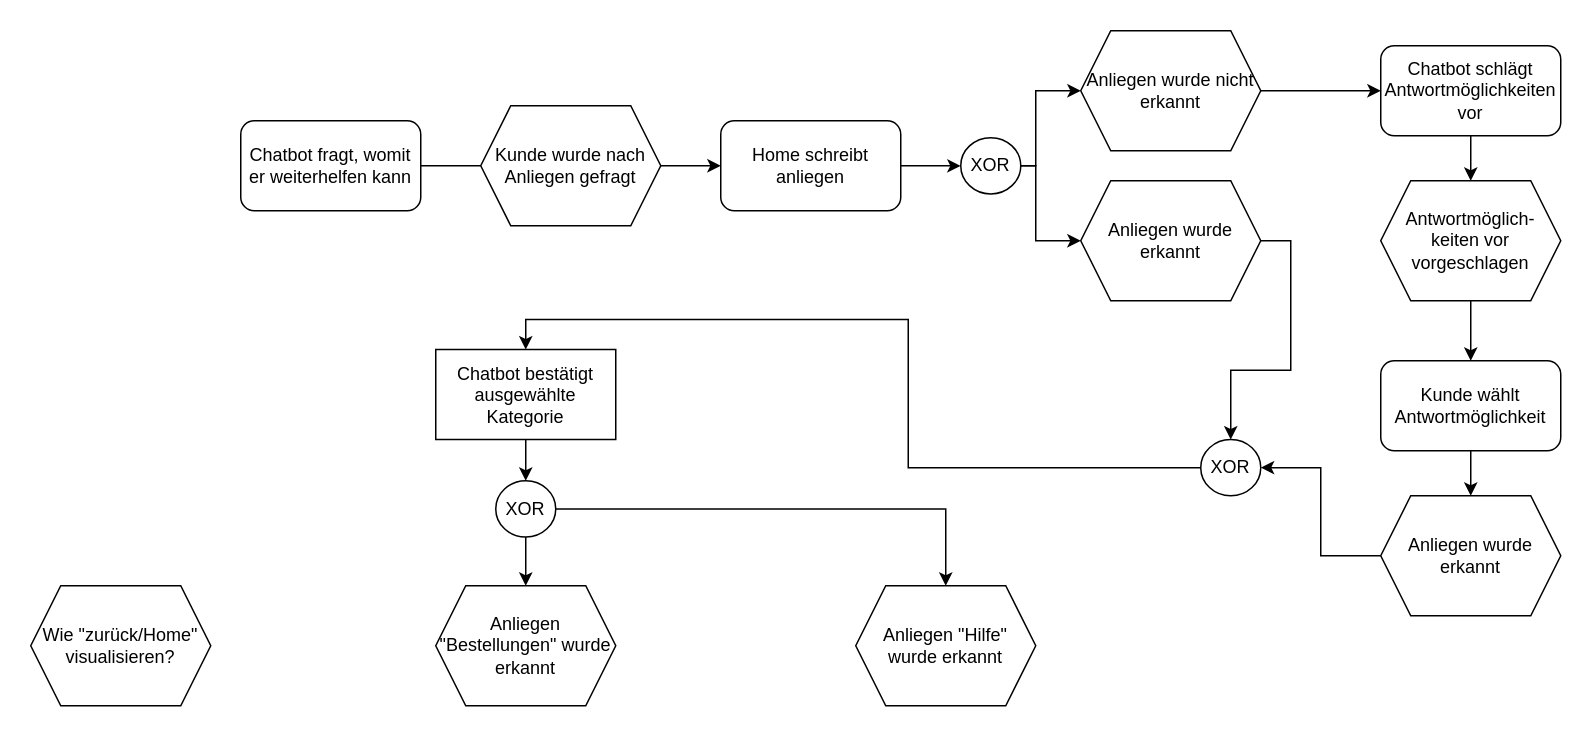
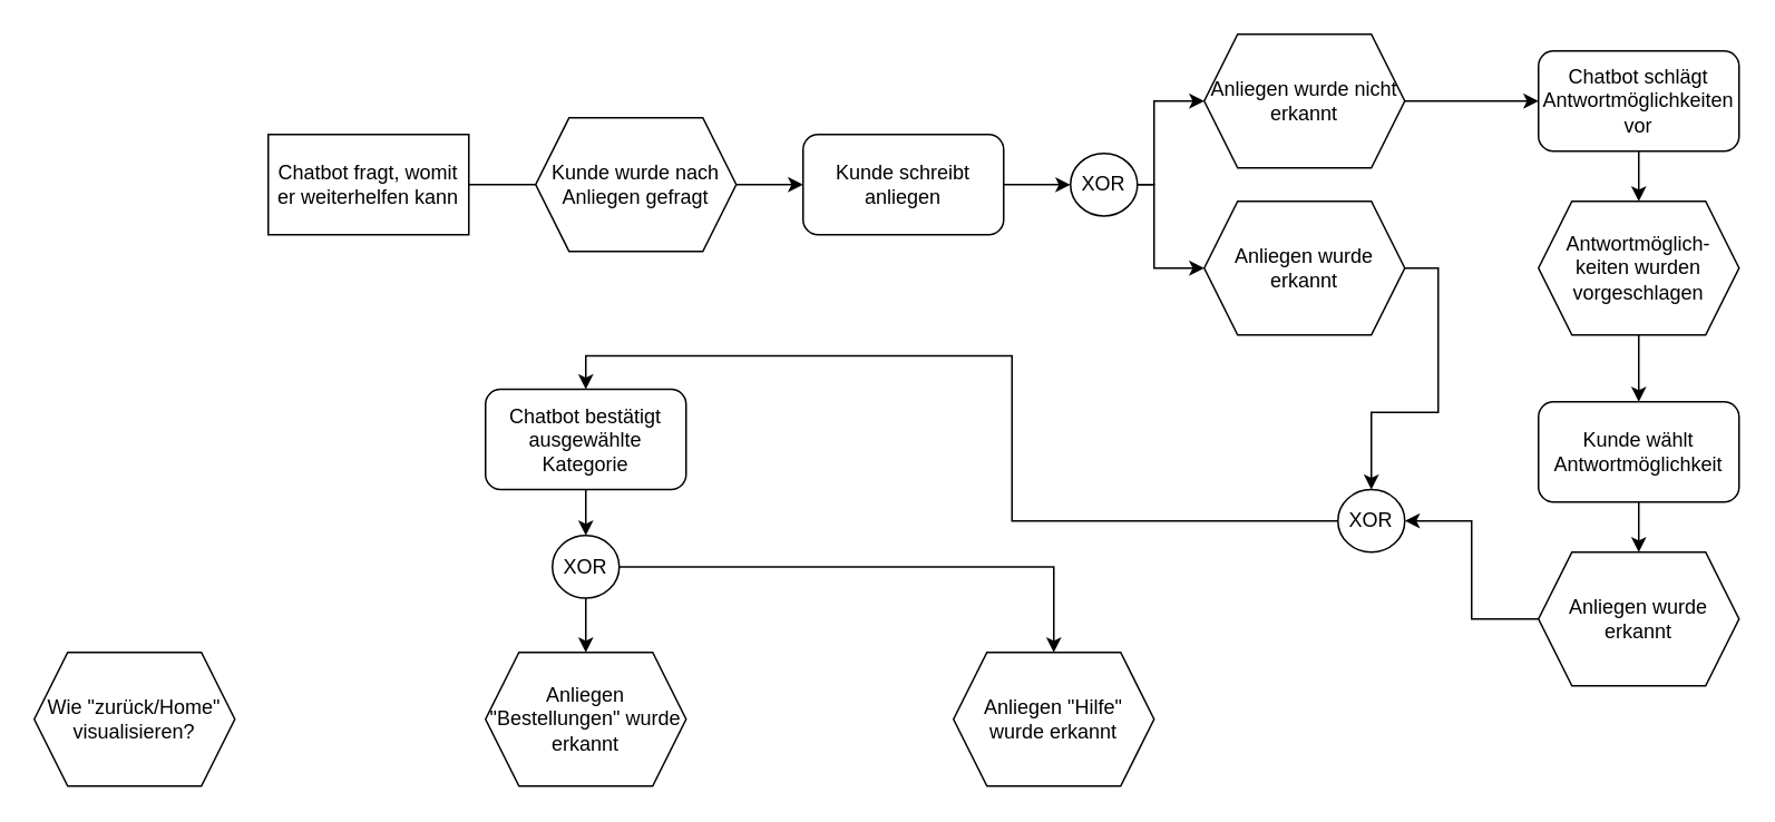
- <mxCell id="5" value="Chatbot fragt, womit er weiterhelfen kann" style="rounded=1;whiteSpace=wrap;html=1;" parent="1" vertex="1"><mxGeometry x="160" y="80" width="120" height="60" as="geometry" /></mxCell>
+ <mxCell id="5" value="Chatbot fragt, womit er weiterhelfen kann" style="whiteSpace=wrap;html=1;rounded=0;" parent="1" vertex="1"><mxGeometry x="160" y="80" width="120" height="60" as="geometry" /></mxCell>
- <mxCell id="7" value="Home schreibt anliegen" style="rounded=1;whiteSpace=wrap;html=1;" parent="1" vertex="1"><mxGeometry x="480" y="80" width="120" height="60" as="geometry" /></mxCell>
+ <mxCell id="7" value="Kunde schreibt anliegen" style="rounded=1;whiteSpace=wrap;html=1;" parent="1" vertex="1"><mxGeometry x="480" y="80" width="120" height="60" as="geometry" /></mxCell>
- <mxCell id="19" value="Antwortmöglich-keiten vor vorgeschlagen" style="shape=hexagon;perimeter=hexagonPerimeter2;whiteSpace=wrap;html=1;fixedSize=1;" parent="1" vertex="1"><mxGeometry x="920" y="120" width="120" height="80" as="geometry" /></mxCell>
+ <mxCell id="19" value="Antwortmöglich-keiten wurden vorgeschlagen" style="shape=hexagon;perimeter=hexagonPerimeter2;whiteSpace=wrap;html=1;fixedSize=1;" parent="1" vertex="1"><mxGeometry x="920" y="120" width="120" height="80" as="geometry" /></mxCell>
- <mxCell id="25" value="Chatbot bestätigt ausgewählte Kategorie" style="whiteSpace=wrap;html=1;rounded=0;" parent="1" vertex="1"><mxGeometry x="290" y="232.5" width="120" height="60" as="geometry" /></mxCell>
+ <mxCell id="25" value="Chatbot bestätigt ausgewählte Kategorie" style="rounded=1;whiteSpace=wrap;html=1;" parent="1" vertex="1"><mxGeometry x="290" y="232.5" width="120" height="60" as="geometry" /></mxCell>
